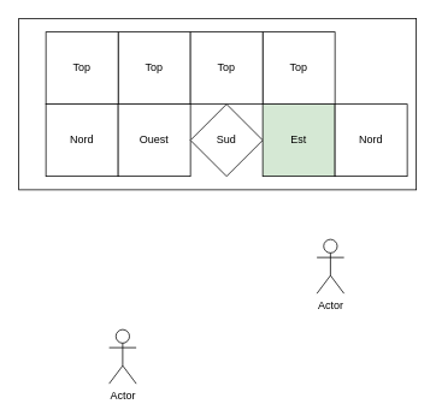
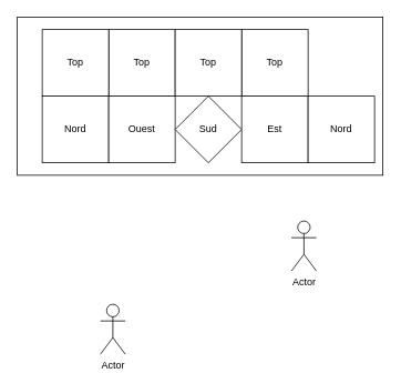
- <mxCell id="6" value="Est" style="whiteSpace=wrap;html=1;aspect=fixed;fillColor=#d5e8d4;" vertex="1" parent="1"><mxGeometry x="290" y="115" width="80" height="80" as="geometry" /></mxCell>
+ <mxCell id="6" value="Est" style="whiteSpace=wrap;html=1;aspect=fixed;" vertex="1" parent="1"><mxGeometry x="290" y="115" width="80" height="80" as="geometry" /></mxCell>
